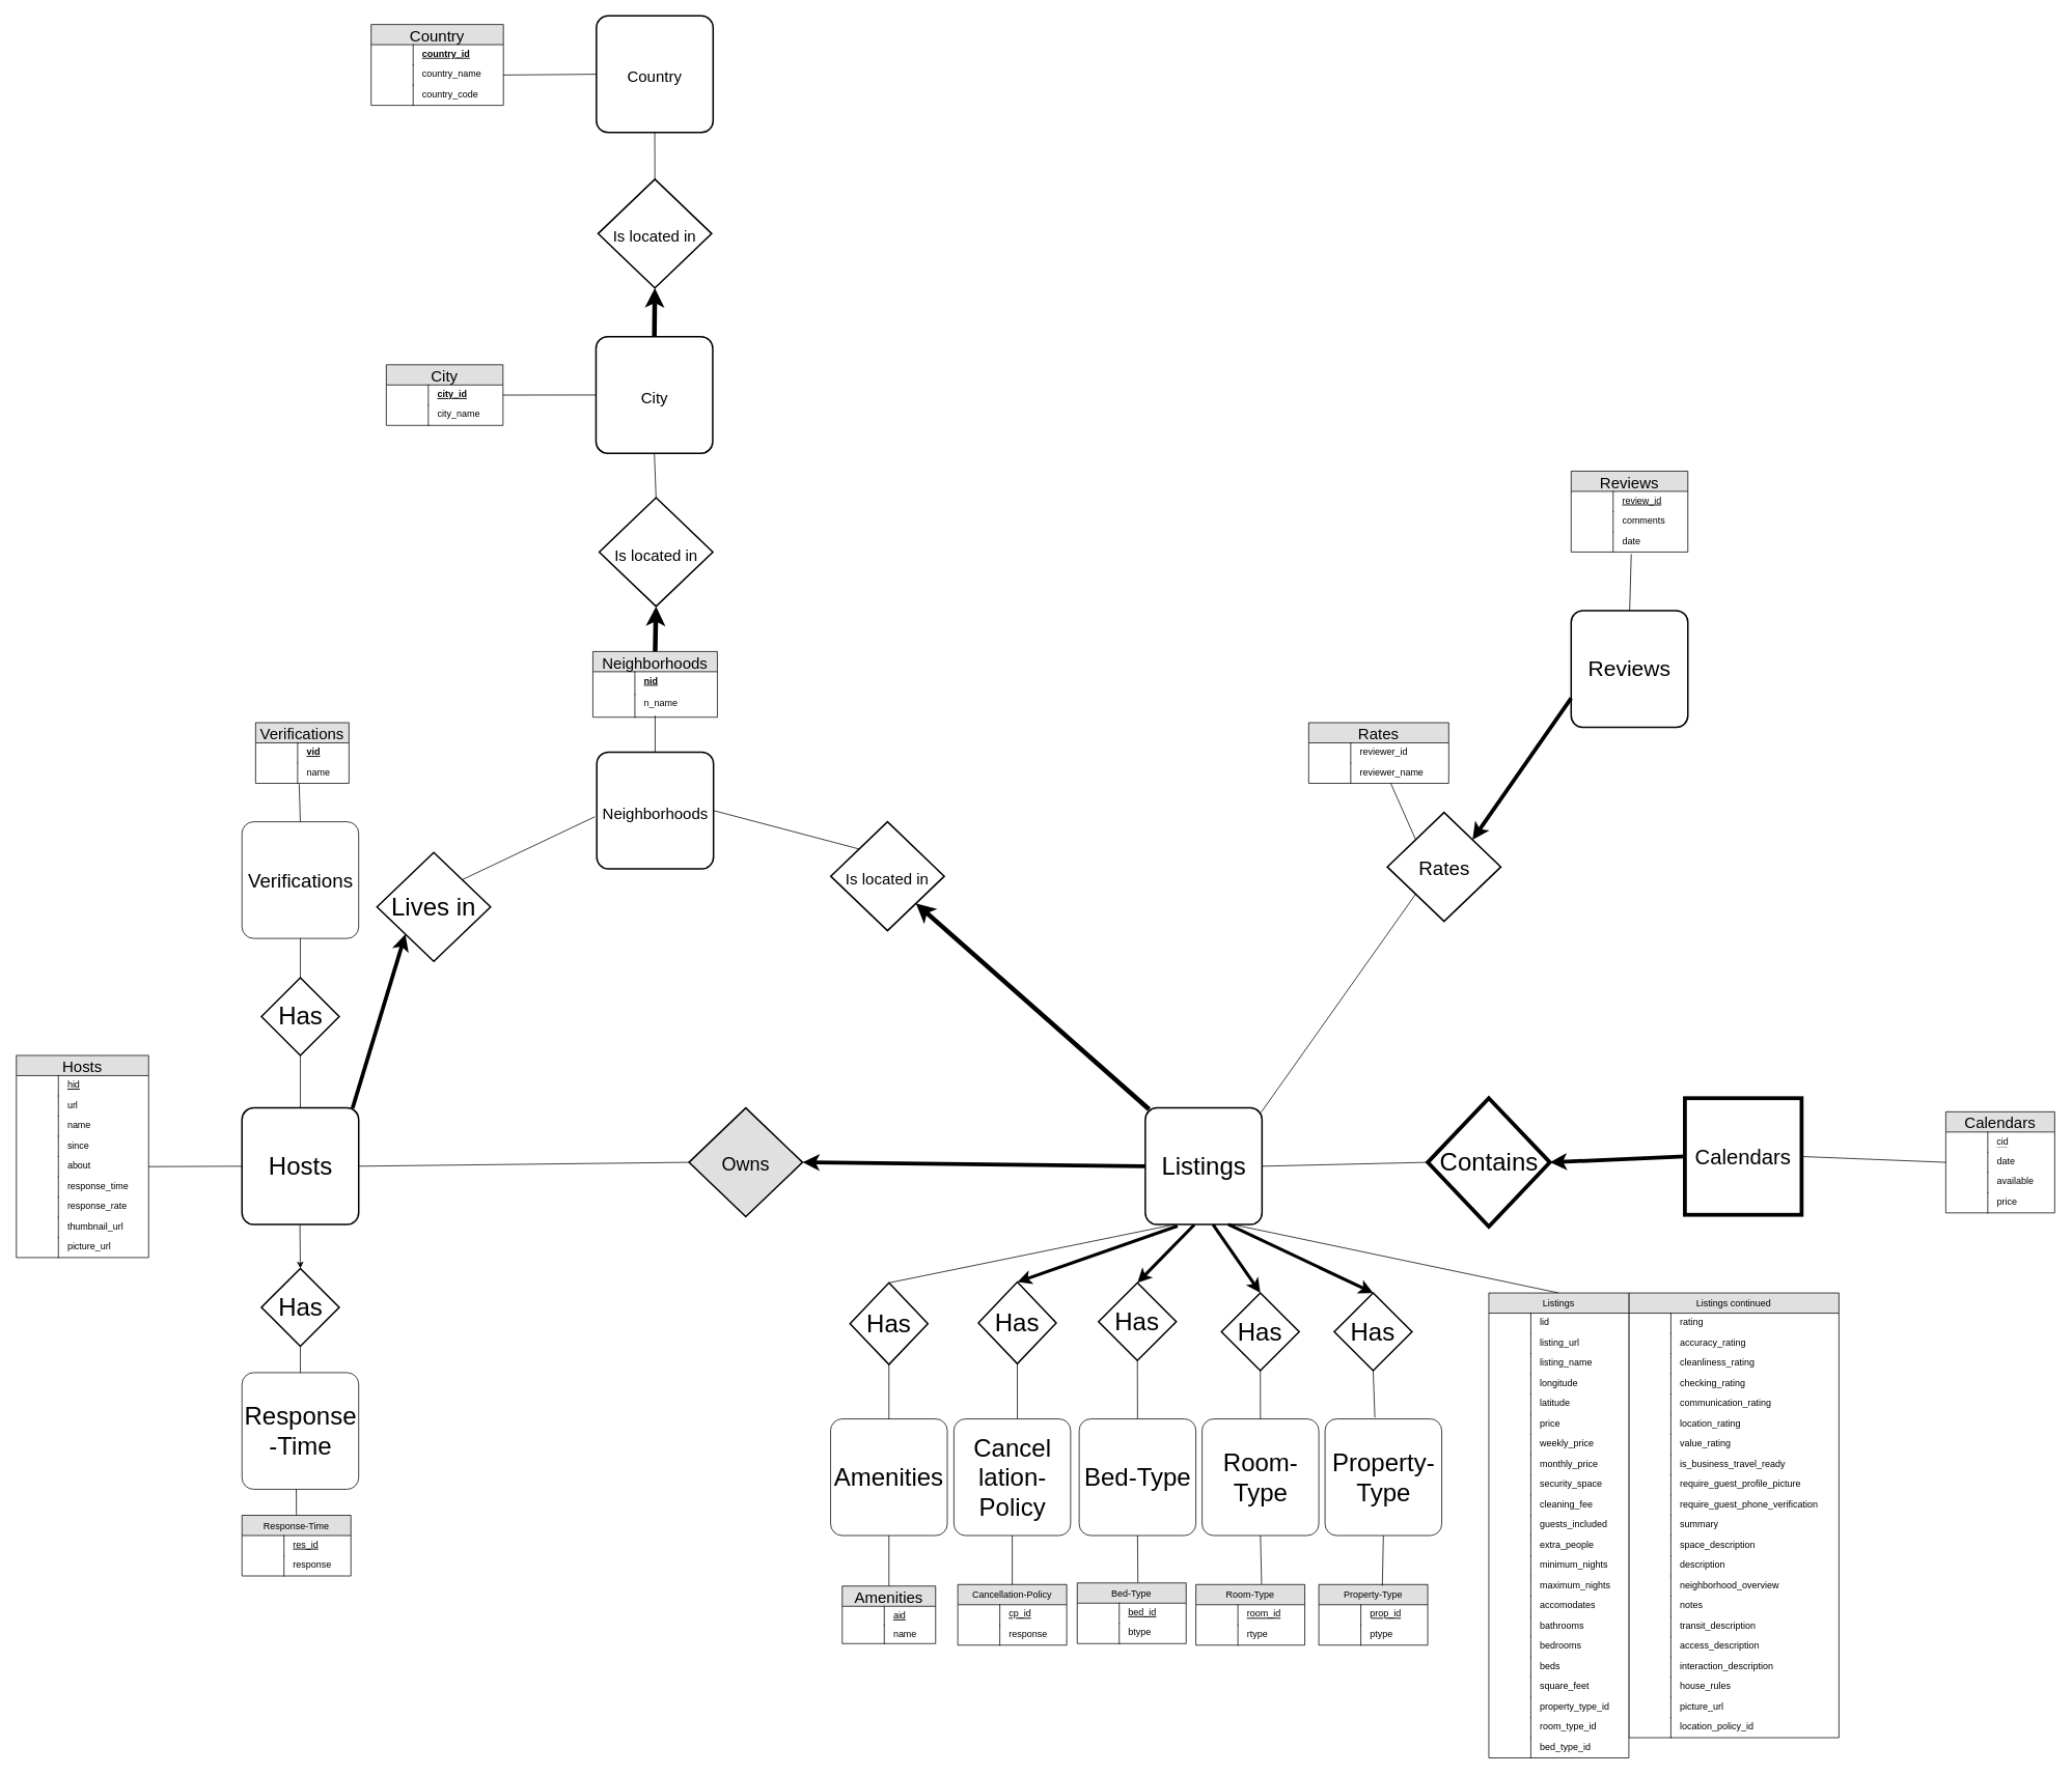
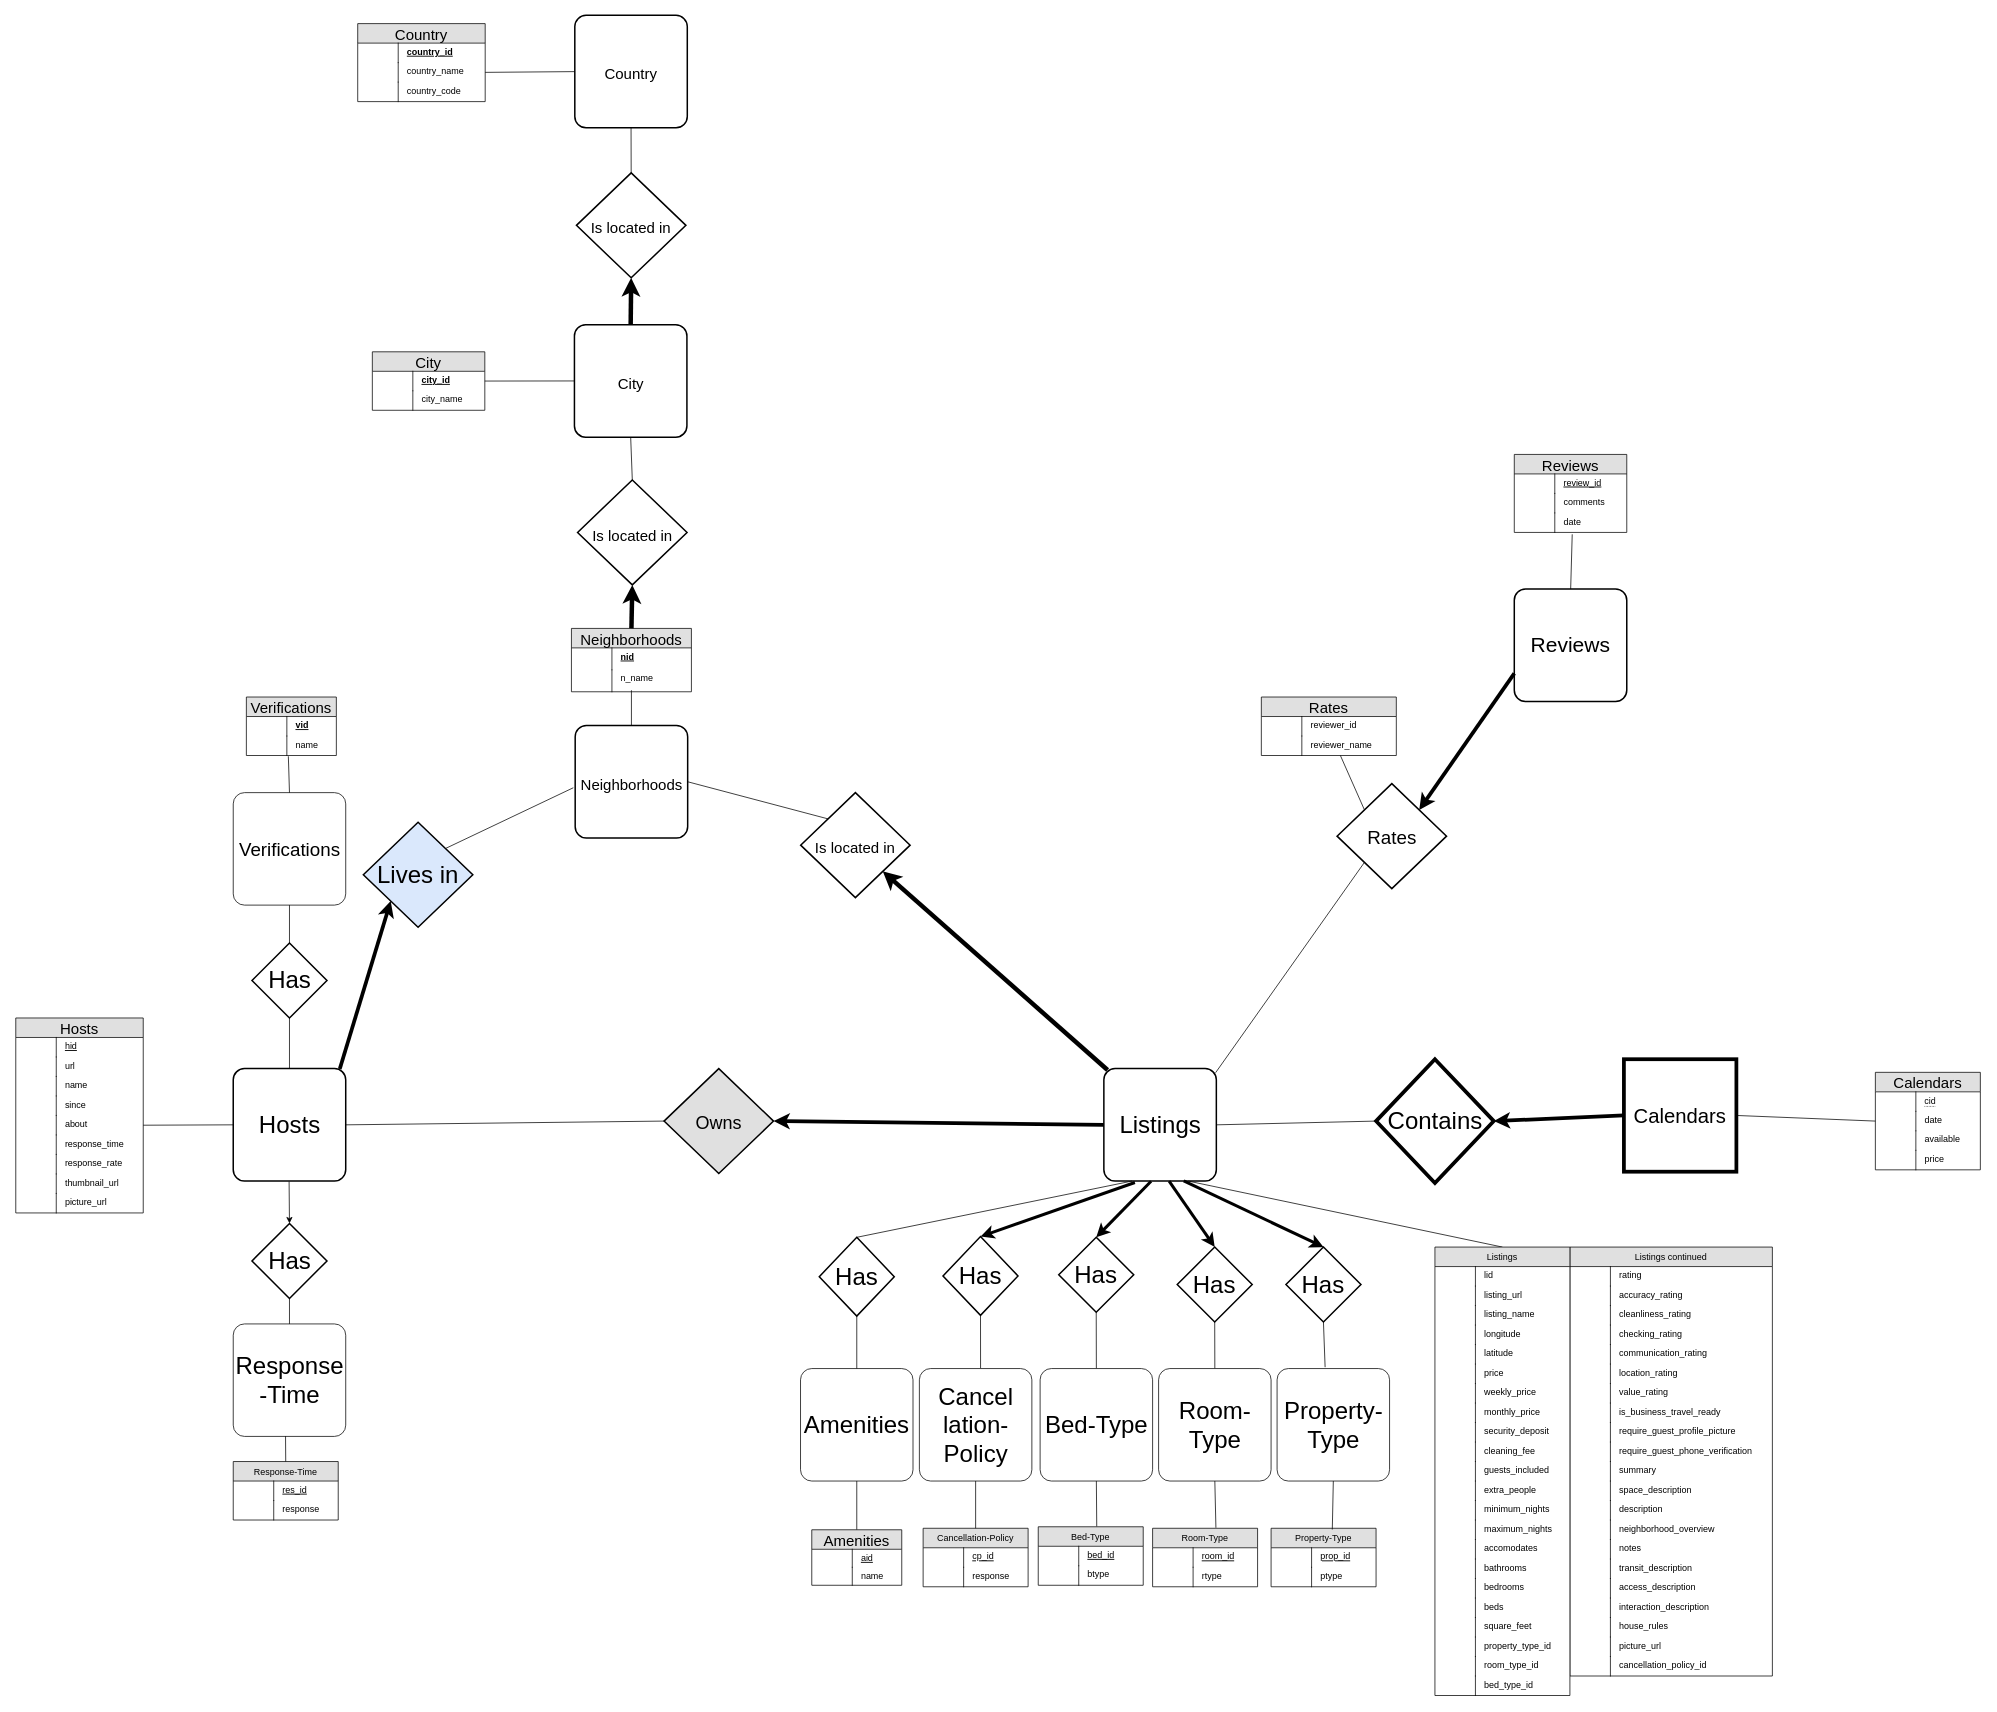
- <mxCell id="73" value="Lives in" style="rhombus;whiteSpace=wrap;html=1;strokeWidth=2;fontSize=32;fontColor=#000000;" parent="1" vertex="1"><mxGeometry x="484" y="1096" width="146" height="140" as="geometry" /></mxCell>
+ <mxCell id="73" value="Lives in" style="rhombus;whiteSpace=wrap;html=1;strokeWidth=2;fontSize=32;fontColor=#000000;fillColor=#dae8fc;" parent="1" vertex="1"><mxGeometry x="484" y="1096" width="146" height="140" as="geometry" /></mxCell>
- <mxCell id="210" value="security_space" style="shape=partialRectangle;top=0;left=0;right=0;bottom=0;align=left;verticalAlign=top;spacingTop=-2;fillColor=none;spacingLeft=64;spacingRight=4;overflow=hidden;rotatable=0;points=[[0,0.5],[1,0.5]];portConstraint=eastwest;dropTarget=0;" parent="193" vertex="1"><mxGeometry y="234" width="180" height="26" as="geometry" /></mxCell>
+ <mxCell id="210" value="security_deposit" style="shape=partialRectangle;top=0;left=0;right=0;bottom=0;align=left;verticalAlign=top;spacingTop=-2;fillColor=none;spacingLeft=64;spacingRight=4;overflow=hidden;rotatable=0;points=[[0,0.5],[1,0.5]];portConstraint=eastwest;dropTarget=0;" parent="193" vertex="1"><mxGeometry y="234" width="180" height="26" as="geometry" /></mxCell>
- <mxCell id="190" value="location_policy_id" style="shape=partialRectangle;top=0;left=0;right=0;bottom=0;align=left;verticalAlign=top;spacingTop=-2;fillColor=none;spacingLeft=64;spacingRight=4;overflow=hidden;rotatable=0;points=[[0,0.5],[1,0.5]];portConstraint=eastwest;dropTarget=0;" parent="149" vertex="1"><mxGeometry y="546" width="270" height="26" as="geometry" /></mxCell>
+ <mxCell id="190" value="cancellation_policy_id" style="shape=partialRectangle;top=0;left=0;right=0;bottom=0;align=left;verticalAlign=top;spacingTop=-2;fillColor=none;spacingLeft=64;spacingRight=4;overflow=hidden;rotatable=0;points=[[0,0.5],[1,0.5]];portConstraint=eastwest;dropTarget=0;" parent="149" vertex="1"><mxGeometry y="546" width="270" height="26" as="geometry" /></mxCell>
